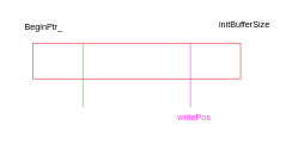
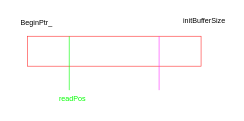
+ <mxCell id="8" value="&lt;font style=&quot;color: rgb(0, 255, 0);&quot;&gt;readPos&lt;/font&gt;" style="text;html=1;align=center;verticalAlign=middle;resizable=0;points=[];autosize=1;strokeColor=none;fillColor=none;" vertex="1" parent="7"><mxGeometry y="90" width="70" height="30" as="geometry" /></mxCell>
- <mxCell id="5" value="&lt;font style=&quot;color: rgb(255, 51, 255);&quot;&gt;write&lt;span style=&quot;background-color: transparent;&quot;&gt;Pos&lt;/span&gt;&lt;/font&gt;" style="text;html=1;align=center;verticalAlign=middle;resizable=0;points=[];autosize=1;strokeColor=none;fillColor=none;" vertex="1" parent="4"><mxGeometry y="90" width="70" height="30" as="geometry" /></mxCell>
